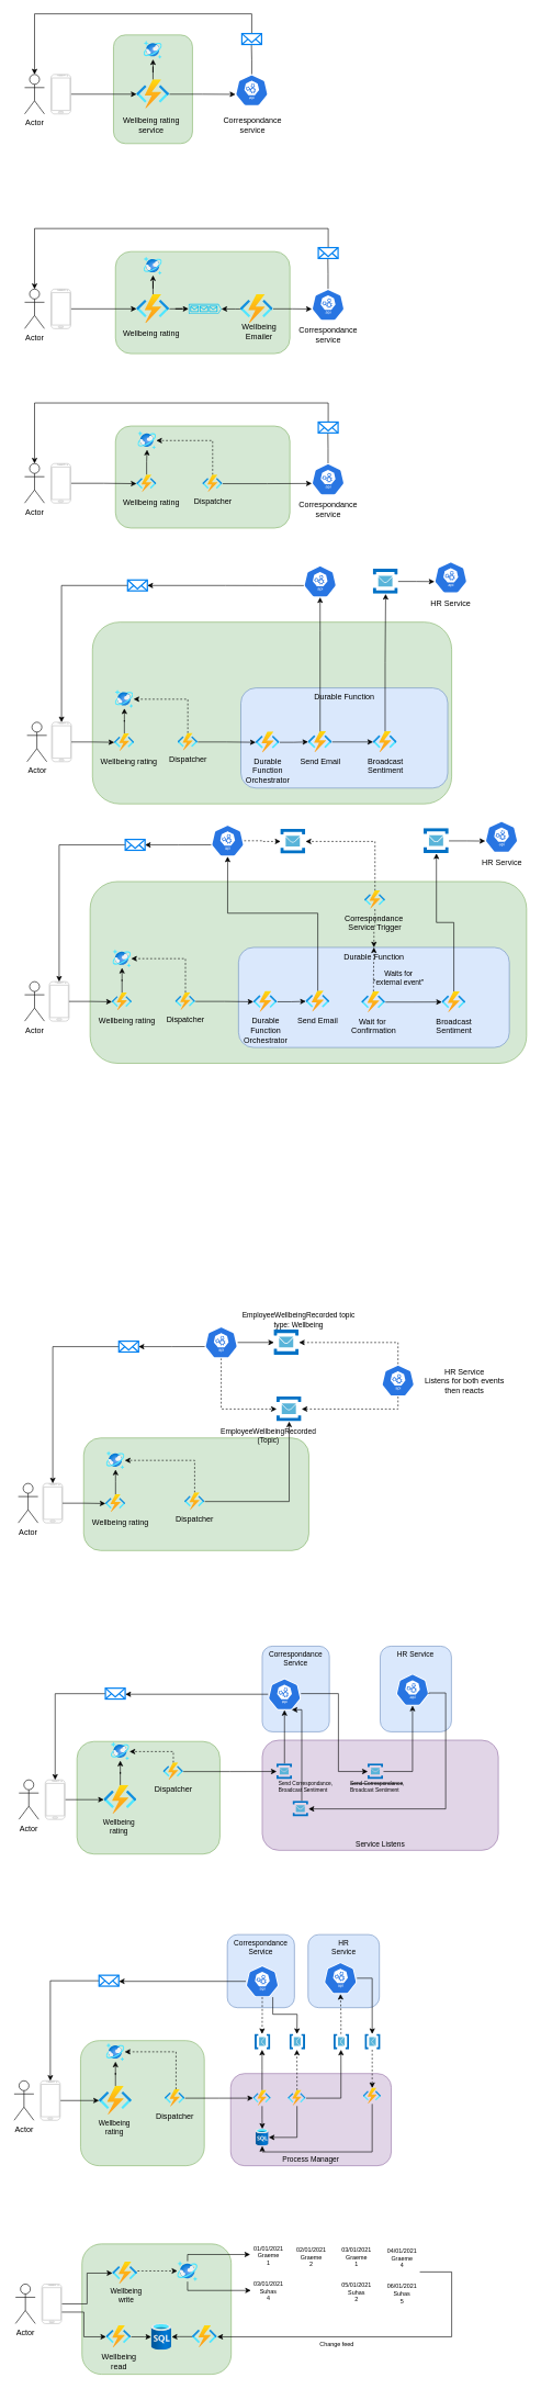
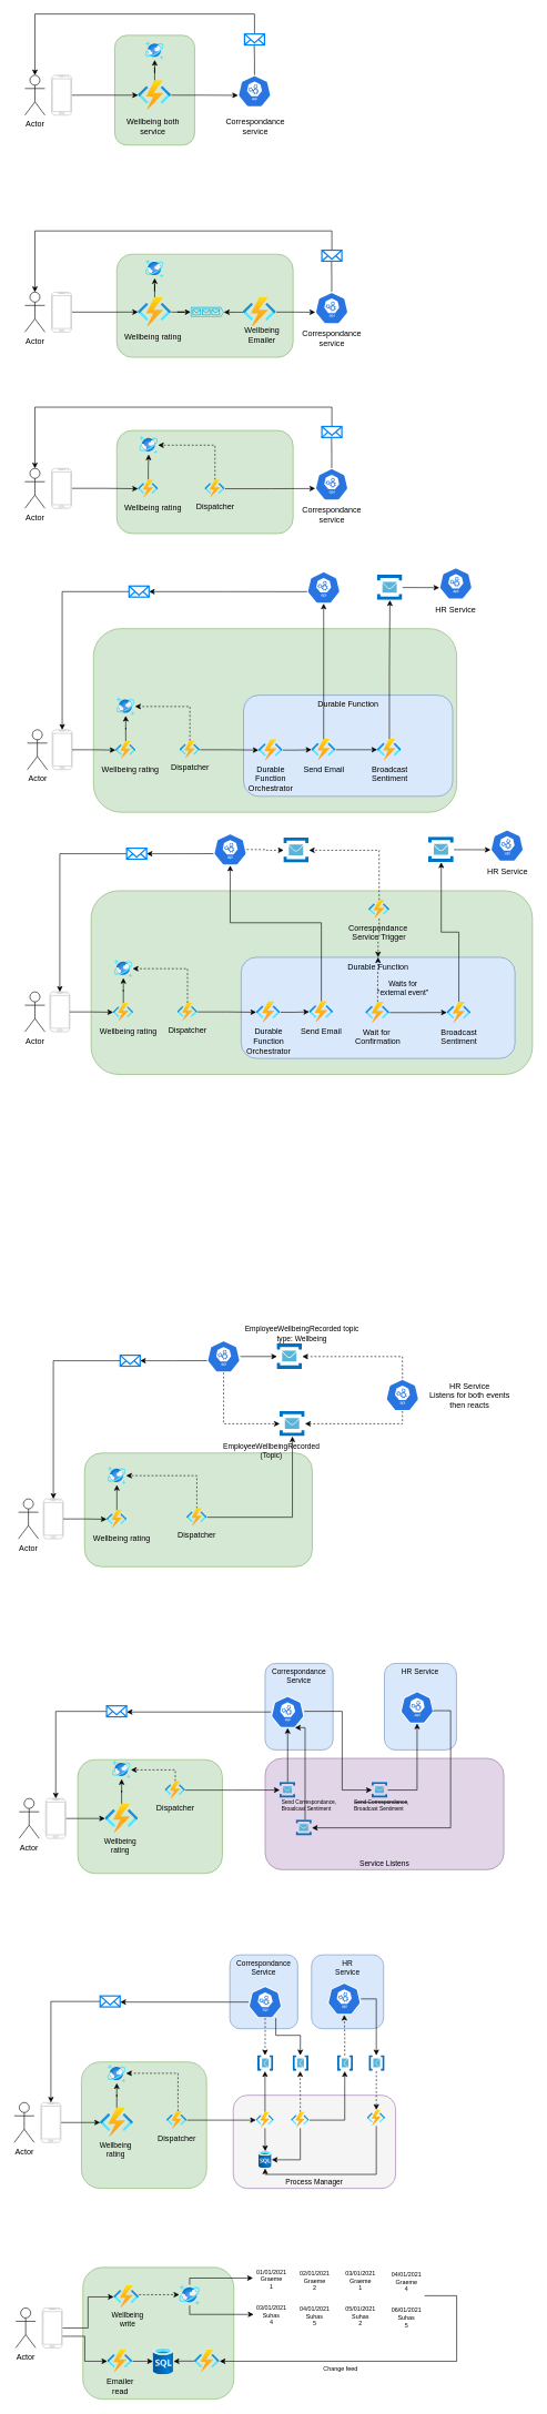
- <mxCell id="16" value="Wellbeing rating&lt;br&gt;service" style="text;html=1;align=center;verticalAlign=middle;resizable=0;points=[];autosize=1;strokeColor=none;fillColor=none;" parent="1" vertex="1"><mxGeometry x="181" y="174" width="96" height="32" as="geometry" /></mxCell>
+ <mxCell id="16" value="Wellbeing both&lt;br&gt;service" style="text;html=1;align=center;verticalAlign=middle;resizable=0;points=[];autosize=1;strokeColor=none;fillColor=none;" parent="1" vertex="1"><mxGeometry x="181" y="174" width="96" height="32" as="geometry" /></mxCell>
- <mxCell id="155" value="Process Manager" style="rounded=1;whiteSpace=wrap;html=1;labelBackgroundColor=none;fontSize=11;fillColor=#e1d5e7;strokeColor=#9673a6;verticalAlign=bottom;" parent="1" vertex="1"><mxGeometry x="350.03" y="3148" width="244" height="140" as="geometry" /></mxCell>
+ <mxCell id="155" value="Process Manager" style="rounded=1;whiteSpace=wrap;html=1;labelBackgroundColor=none;fontSize=11;fillColor=#f5f5f5;strokeColor=#9673a6;verticalAlign=bottom;" parent="1" vertex="1"><mxGeometry x="350.03" y="3148" width="244" height="140" as="geometry" /></mxCell>
+ <mxCell id="194" value="04/01/2021&lt;br style=&quot;font-size: 9px&quot;&gt;Suhas&lt;br style=&quot;font-size: 9px&quot;&gt;5" style="text;html=1;align=center;verticalAlign=middle;resizable=0;points=[];autosize=1;strokeColor=none;fillColor=none;fontSize=9;fontColor=default;" parent="1" vertex="1"><mxGeometry x="444.58" y="3462.75" width="55" height="37" as="geometry" /></mxCell>
- <mxCell id="202" value="Wellbeing &lt;br&gt;read" style="aspect=fixed;html=1;points=[];align=center;image;fontSize=12;image=img/lib/azure2/compute/Function_Apps.svg;labelBackgroundColor=none;" parent="1" vertex="1"><mxGeometry x="160.72" y="3531" width="38.07" height="33.5" as="geometry" /></mxCell>
+ <mxCell id="202" value="Emailer &lt;br&gt;read" style="aspect=fixed;html=1;points=[];align=center;image;fontSize=12;image=img/lib/azure2/compute/Function_Apps.svg;labelBackgroundColor=none;" parent="1" vertex="1"><mxGeometry x="160.72" y="3531" width="38.07" height="33.5" as="geometry" /></mxCell>
